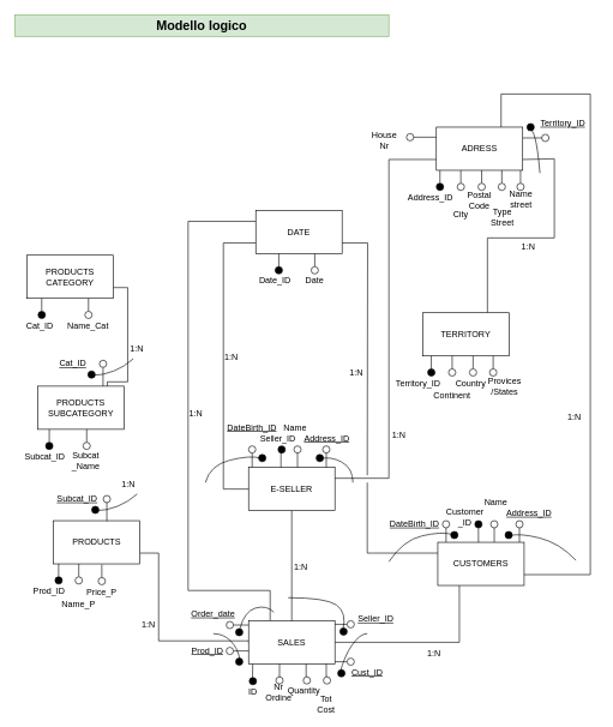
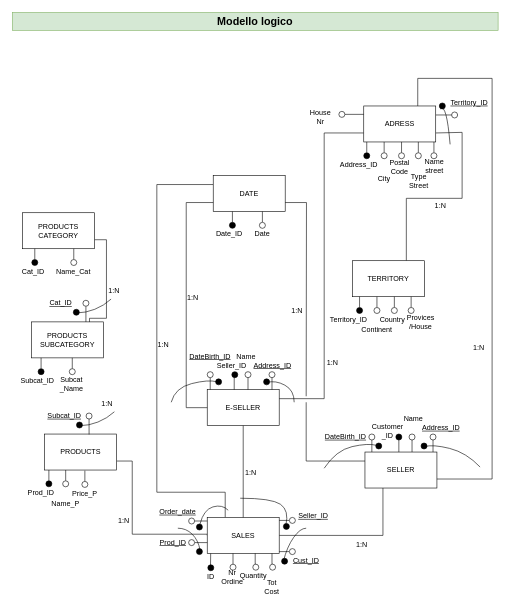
- <mxCell id="2" value="Modello logico" style="text;html=1;strokeColor=#82b366;fillColor=#d5e8d4;align=center;verticalAlign=middle;whiteSpace=wrap;rounded=0;fontSize=18;fontStyle=1" parent="1" vertex="1"><mxGeometry x="20" y="20" width="520" height="30" as="geometry" /></mxCell>
+ <mxCell id="2" value="Modello logico" style="text;html=1;strokeColor=#82b366;fillColor=#d5e8d4;align=center;verticalAlign=middle;whiteSpace=wrap;rounded=0;fontSize=18;fontStyle=1" parent="1" vertex="1"><mxGeometry x="20" y="20" width="810" height="30" as="geometry" /></mxCell>
- <mxCell id="84" value="Provices&lt;br&gt;/States" style="text;html=1;strokeColor=none;fillColor=none;align=center;verticalAlign=middle;whiteSpace=wrap;rounded=0;fontStyle=0" parent="1" vertex="1"><mxGeometry x="683" y="527" width="36" height="20" as="geometry" /></mxCell>
+ <mxCell id="84" value="Provices&lt;br&gt;/House" style="text;html=1;strokeColor=none;fillColor=none;align=center;verticalAlign=middle;whiteSpace=wrap;rounded=0;fontStyle=0" parent="1" vertex="1"><mxGeometry x="683" y="527" width="36" height="20" as="geometry" /></mxCell>
- <mxCell id="9" value="CUSTOMERS" style="rounded=0;whiteSpace=wrap;html=1;" parent="1" vertex="1"><mxGeometry x="608" y="753" width="120" height="60" as="geometry" /></mxCell>
+ <mxCell id="9" value="SELLER" style="rounded=0;whiteSpace=wrap;html=1;" parent="1" vertex="1"><mxGeometry x="608" y="753" width="120" height="60" as="geometry" /></mxCell>
